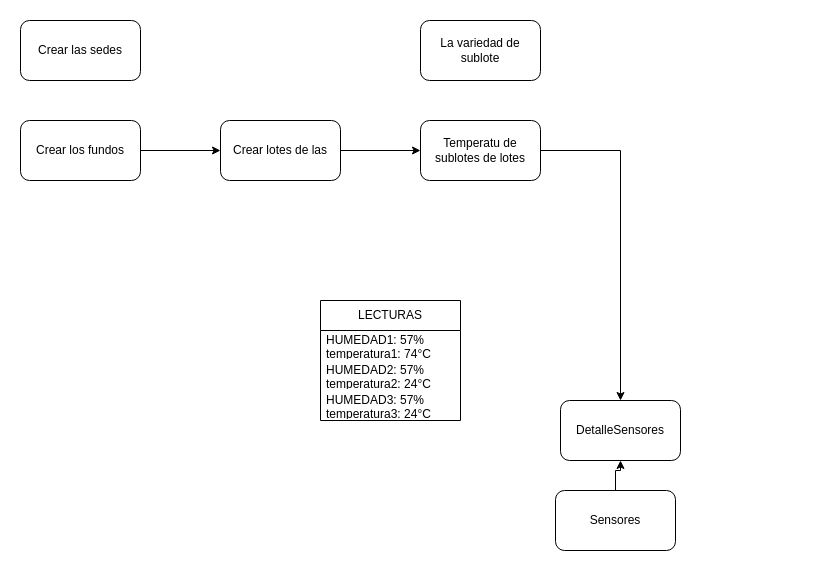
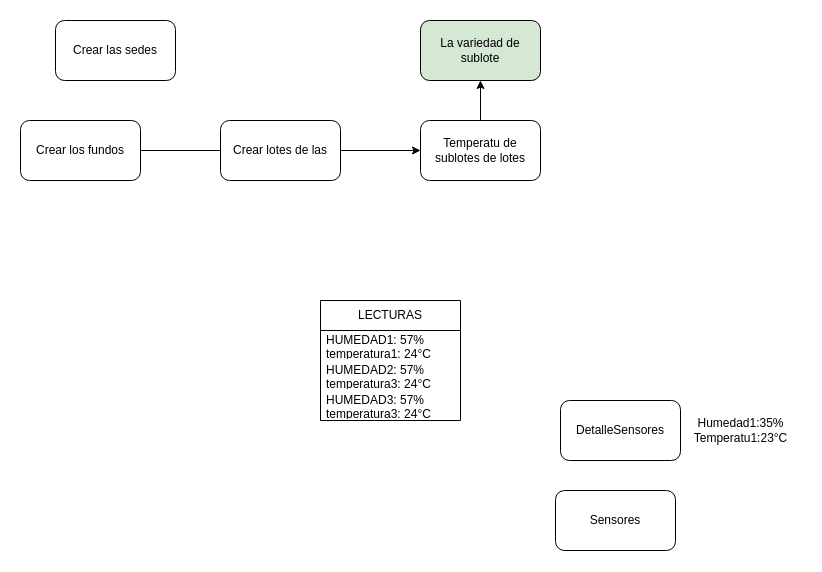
- <mxCell id="2" value="Crear las sedes" style="rounded=1;whiteSpace=wrap;html=1;" vertex="1" parent="1"><mxGeometry x="20" y="20" width="120" height="60" as="geometry" /></mxCell>
+ <mxCell id="2" value="Crear las sedes" style="rounded=1;whiteSpace=wrap;html=1;" vertex="1" parent="1"><mxGeometry x="55" y="20" width="120" height="60" as="geometry" /></mxCell>
- <mxCell id="9" value="La variedad de sublote" style="rounded=1;whiteSpace=wrap;html=1;" vertex="1" parent="1"><mxGeometry x="420" y="20" width="120" height="60" as="geometry" /></mxCell>
+ <mxCell id="9" value="La variedad de sublote" style="rounded=1;whiteSpace=wrap;html=1;fillColor=#d5e8d4;" vertex="1" parent="1"><mxGeometry x="420" y="20" width="120" height="60" as="geometry" /></mxCell>
- <mxCell id="3" value="" style="edgeStyle=orthogonalEdgeStyle;rounded=0;orthogonalLoop=1;jettySize=auto;html=1;" edge="1" parent="1" source="4" target="6"><mxGeometry relative="1" as="geometry" /></mxCell>
+ <mxCell id="3" value="" style="edgeStyle=orthogonalEdgeStyle;rounded=0;orthogonalLoop=1;jettySize=auto;html=1;endArrow=none;" edge="1" parent="1" source="4" target="6"><mxGeometry relative="1" as="geometry" /></mxCell>
- <mxCell id="7" value="" style="edgeStyle=orthogonalEdgeStyle;rounded=0;orthogonalLoop=1;jettySize=auto;html=1;" edge="1" parent="1" source="8" target="12"><mxGeometry relative="1" as="geometry" /></mxCell>
+ <mxCell id="7" value="" style="edgeStyle=orthogonalEdgeStyle;rounded=0;orthogonalLoop=1;jettySize=auto;html=1;" edge="1" parent="1" source="8" target="9"><mxGeometry relative="1" as="geometry" /></mxCell>
- <mxCell id="15" value="HUMEDAD1: 57%&lt;div&gt;temperatura1: 74°C&lt;/div&gt;" style="text;strokeColor=none;fillColor=none;align=left;verticalAlign=middle;spacingLeft=4;spacingRight=4;overflow=hidden;points=[[0,0.5],[1,0.5]];portConstraint=eastwest;rotatable=0;whiteSpace=wrap;html=1;" vertex="1" parent="14"><mxGeometry y="30" width="140" height="30" as="geometry" /></mxCell>
+ <mxCell id="15" value="HUMEDAD1: 57%&lt;div&gt;temperatura1: 24°C&lt;/div&gt;" style="text;strokeColor=none;fillColor=none;align=left;verticalAlign=middle;spacingLeft=4;spacingRight=4;overflow=hidden;points=[[0,0.5],[1,0.5]];portConstraint=eastwest;rotatable=0;whiteSpace=wrap;html=1;" vertex="1" parent="14"><mxGeometry y="30" width="140" height="30" as="geometry" /></mxCell>
- <mxCell id="16" value="HUMEDAD2: 57%&lt;div&gt;temperatura2: 24°C&lt;/div&gt;" style="text;strokeColor=none;fillColor=none;align=left;verticalAlign=middle;spacingLeft=4;spacingRight=4;overflow=hidden;points=[[0,0.5],[1,0.5]];portConstraint=eastwest;rotatable=0;whiteSpace=wrap;html=1;" vertex="1" parent="14"><mxGeometry y="60" width="140" height="30" as="geometry" /></mxCell>
+ <mxCell id="16" value="HUMEDAD2: 57%&lt;div&gt;temperatura3: 24°C&lt;/div&gt;" style="text;strokeColor=none;fillColor=none;align=left;verticalAlign=middle;spacingLeft=4;spacingRight=4;overflow=hidden;points=[[0,0.5],[1,0.5]];portConstraint=eastwest;rotatable=0;whiteSpace=wrap;html=1;" vertex="1" parent="14"><mxGeometry y="60" width="140" height="30" as="geometry" /></mxCell>
+ <mxCell id="13" value="Humedad1:35%&lt;div&gt;Temperatu1:23°C&lt;/div&gt;" style="text;html=1;align=center;verticalAlign=middle;resizable=0;points=[];autosize=1;strokeColor=none;fillColor=none;" vertex="1" parent="1"><mxGeometry x="680" y="410" width="120" height="40" as="geometry" /></mxCell>
- <mxCell id="10" style="edgeStyle=orthogonalEdgeStyle;rounded=0;orthogonalLoop=1;jettySize=auto;html=1;entryX=0.5;entryY=1;entryDx=0;entryDy=0;" edge="1" parent="1" source="11" target="12"><mxGeometry relative="1" as="geometry" /></mxCell>
